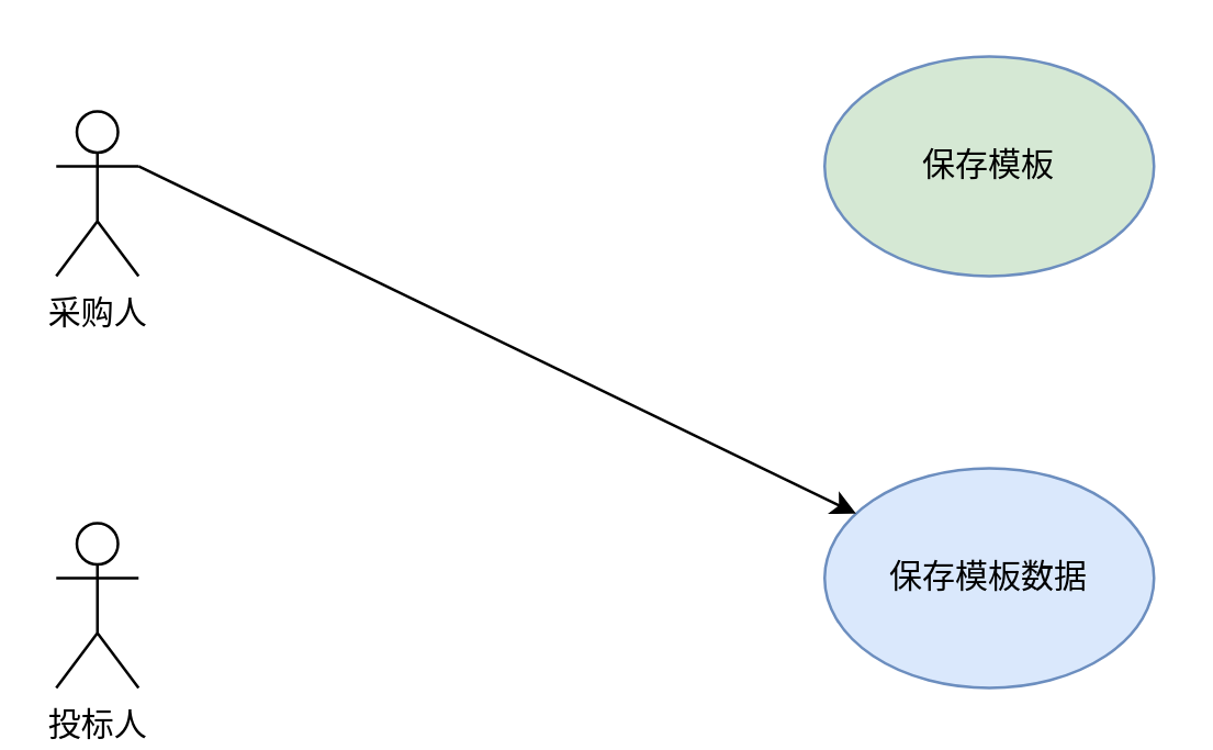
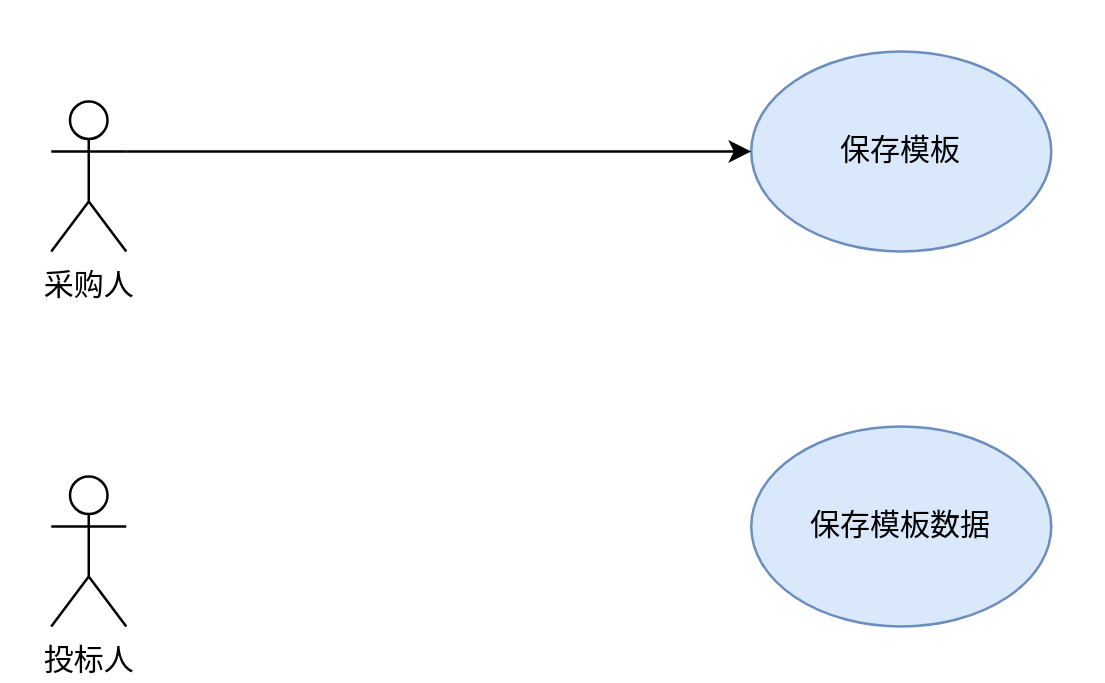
- <mxCell id="3" value="保存模板" style="ellipse;whiteSpace=wrap;html=1;fillColor=#d5e8d4;strokeColor=#6c8ebf;" vertex="1" parent="1"><mxGeometry x="300" y="20" width="120" height="80" as="geometry" /></mxCell>
+ <mxCell id="3" value="保存模板" style="ellipse;whiteSpace=wrap;html=1;fillColor=#dae8fc;strokeColor=#6c8ebf;" vertex="1" parent="1"><mxGeometry x="300" y="20" width="120" height="80" as="geometry" /></mxCell>
- <mxCell id="5" value="" style="endArrow=classic;html=1;rounded=0;exitX=1;exitY=0.333;exitDx=0;exitDy=0;exitPerimeter=0;" edge="1" parent="1" source="2" target="4"><mxGeometry width="50" height="50" relative="1" as="geometry"><mxPoint x="50" y="100" as="sourcePoint" /><mxPoint x="100" y="50" as="targetPoint" /></mxGeometry></mxCell>
+ <mxCell id="5" value="" style="endArrow=classic;html=1;rounded=0;exitX=1;exitY=0.333;exitDx=0;exitDy=0;exitPerimeter=0;entryX=0;entryY=0.5;entryDx=0;entryDy=0;" edge="1" parent="1" source="2" target="3"><mxGeometry width="50" height="50" relative="1" as="geometry"><mxPoint x="50" y="100" as="sourcePoint" /><mxPoint x="100" y="50" as="targetPoint" /></mxGeometry></mxCell>
